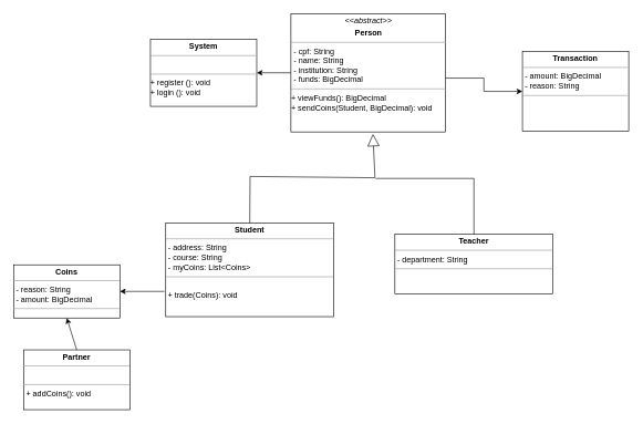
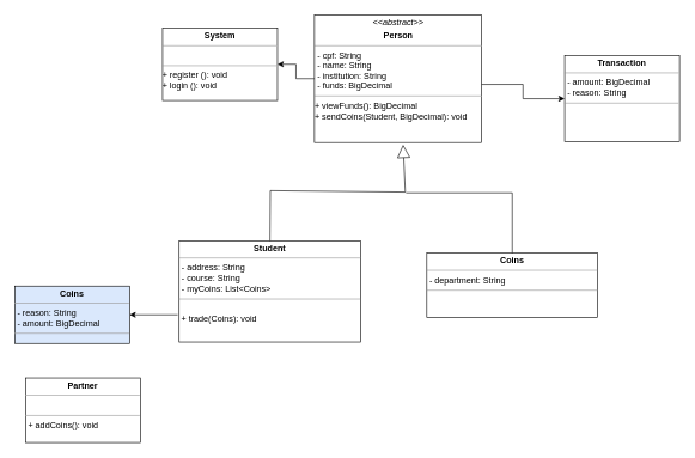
- <mxCell id="9" value="&lt;p style=&quot;margin:0px;margin-top:4px;text-align:center;&quot;&gt;&lt;b&gt;System&lt;/b&gt;&lt;/p&gt;&lt;hr size=&quot;1&quot;&gt;&lt;br&gt;&lt;hr size=&quot;1&quot;&gt;&lt;div&gt;+ register (): void&lt;/div&gt;&lt;div&gt;+ login (): void&lt;br&gt;&lt;/div&gt;" style="verticalAlign=top;align=left;overflow=fill;fontSize=12;fontFamily=Helvetica;html=1;whiteSpace=wrap;" parent="1" vertex="1"><mxGeometry x="226" y="58.5" width="160" height="101" as="geometry" /></mxCell>
+ <mxCell id="9" value="&lt;p style=&quot;margin:0px;margin-top:4px;text-align:center;&quot;&gt;&lt;b&gt;System&lt;/b&gt;&lt;/p&gt;&lt;hr size=&quot;1&quot;&gt;&lt;br&gt;&lt;hr size=&quot;1&quot;&gt;&lt;div&gt;+ register (): void&lt;/div&gt;&lt;div&gt;+ login (): void&lt;br&gt;&lt;/div&gt;" style="verticalAlign=top;align=left;overflow=fill;fontSize=12;fontFamily=Helvetica;html=1;whiteSpace=wrap;" parent="1" vertex="1"><mxGeometry x="226" y="38.5" width="160" height="101" as="geometry" /></mxCell>
- <mxCell id="6" value="&lt;p style=&quot;margin:0px;margin-top:4px;text-align:center;&quot;&gt;&lt;b&gt;Teacher&lt;/b&gt;&lt;/p&gt;&lt;hr size=&quot;1&quot;&gt;&lt;p style=&quot;margin:0px;margin-left:4px;&quot;&gt;- department: String&lt;br&gt;&lt;/p&gt;&lt;hr size=&quot;1&quot;&gt;" style="verticalAlign=top;align=left;overflow=fill;fontSize=12;fontFamily=Helvetica;html=1;whiteSpace=wrap;" parent="1" vertex="1"><mxGeometry x="594" y="352" width="238" height="90" as="geometry" /></mxCell>
+ <mxCell id="6" value="&lt;p style=&quot;margin:0px;margin-top:4px;text-align:center;&quot;&gt;&lt;b&gt;Coins&lt;/b&gt;&lt;/p&gt;&lt;hr size=&quot;1&quot;&gt;&lt;p style=&quot;margin:0px;margin-left:4px;&quot;&gt;- department: String&lt;br&gt;&lt;/p&gt;&lt;hr size=&quot;1&quot;&gt;" style="verticalAlign=top;align=left;overflow=fill;fontSize=12;fontFamily=Helvetica;html=1;whiteSpace=wrap;" parent="1" vertex="1"><mxGeometry x="594" y="352" width="238" height="90" as="geometry" /></mxCell>
- <mxCell id="10" value="&lt;p style=&quot;margin:0px;margin-top:4px;text-align:center;&quot;&gt;&lt;b&gt;Coins&lt;/b&gt;&lt;/p&gt;&lt;hr size=&quot;1&quot;&gt;&lt;p style=&quot;margin:0px;margin-left:4px;&quot;&gt;- reason: String&lt;/p&gt;&lt;p style=&quot;margin:0px;margin-left:4px;&quot;&gt;- amount: BigDecimal&lt;br&gt;&lt;/p&gt;&lt;hr size=&quot;1&quot;&gt;&lt;p style=&quot;margin:0px;margin-left:4px;&quot;&gt;&lt;br&gt;&lt;/p&gt;" style="verticalAlign=top;align=left;overflow=fill;fontSize=12;fontFamily=Helvetica;html=1;whiteSpace=wrap;" parent="1" vertex="1"><mxGeometry x="20" y="398" width="160" height="80" as="geometry" /></mxCell>
+ <mxCell id="10" value="&lt;p style=&quot;margin:0px;margin-top:4px;text-align:center;&quot;&gt;&lt;b&gt;Coins&lt;/b&gt;&lt;/p&gt;&lt;hr size=&quot;1&quot;&gt;&lt;p style=&quot;margin:0px;margin-left:4px;&quot;&gt;- reason: String&lt;/p&gt;&lt;p style=&quot;margin:0px;margin-left:4px;&quot;&gt;- amount: BigDecimal&lt;br&gt;&lt;/p&gt;&lt;hr size=&quot;1&quot;&gt;&lt;p style=&quot;margin:0px;margin-left:4px;&quot;&gt;&lt;br&gt;&lt;/p&gt;" style="verticalAlign=top;align=left;overflow=fill;fontSize=12;fontFamily=Helvetica;html=1;whiteSpace=wrap;fillColor=#dae8fc;" parent="1" vertex="1"><mxGeometry x="20" y="398" width="160" height="80" as="geometry" /></mxCell>
- <mxCell id="11" value="" style="endArrow=classic;html=1;rounded=0;entryX=0.5;entryY=1;entryDx=0;entryDy=0;exitX=0.5;exitY=0;exitDx=0;exitDy=0;" edge="1" parent="1" source="7" target="10"><mxGeometry width="50" height="50" relative="1" as="geometry"><mxPoint x="373" y="567" as="sourcePoint" /><mxPoint x="423" y="517" as="targetPoint" /></mxGeometry></mxCell>
